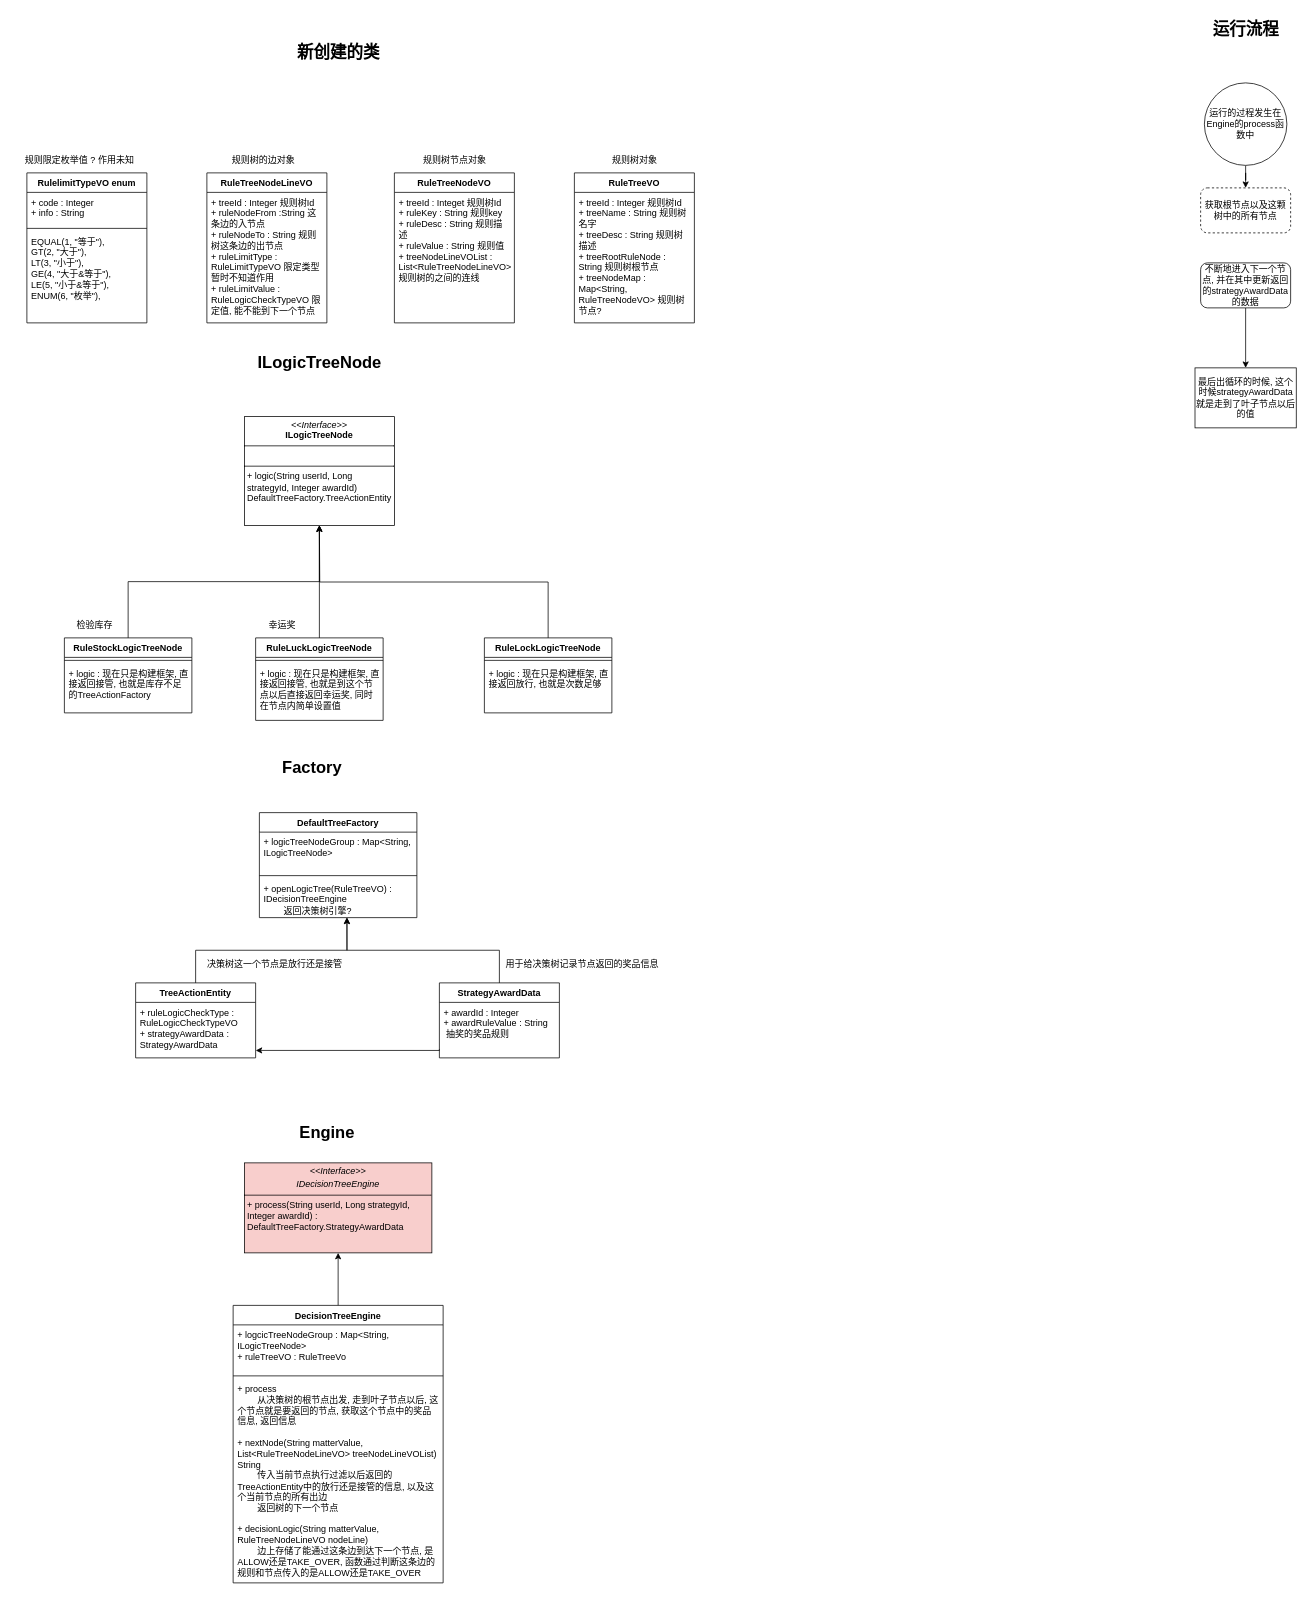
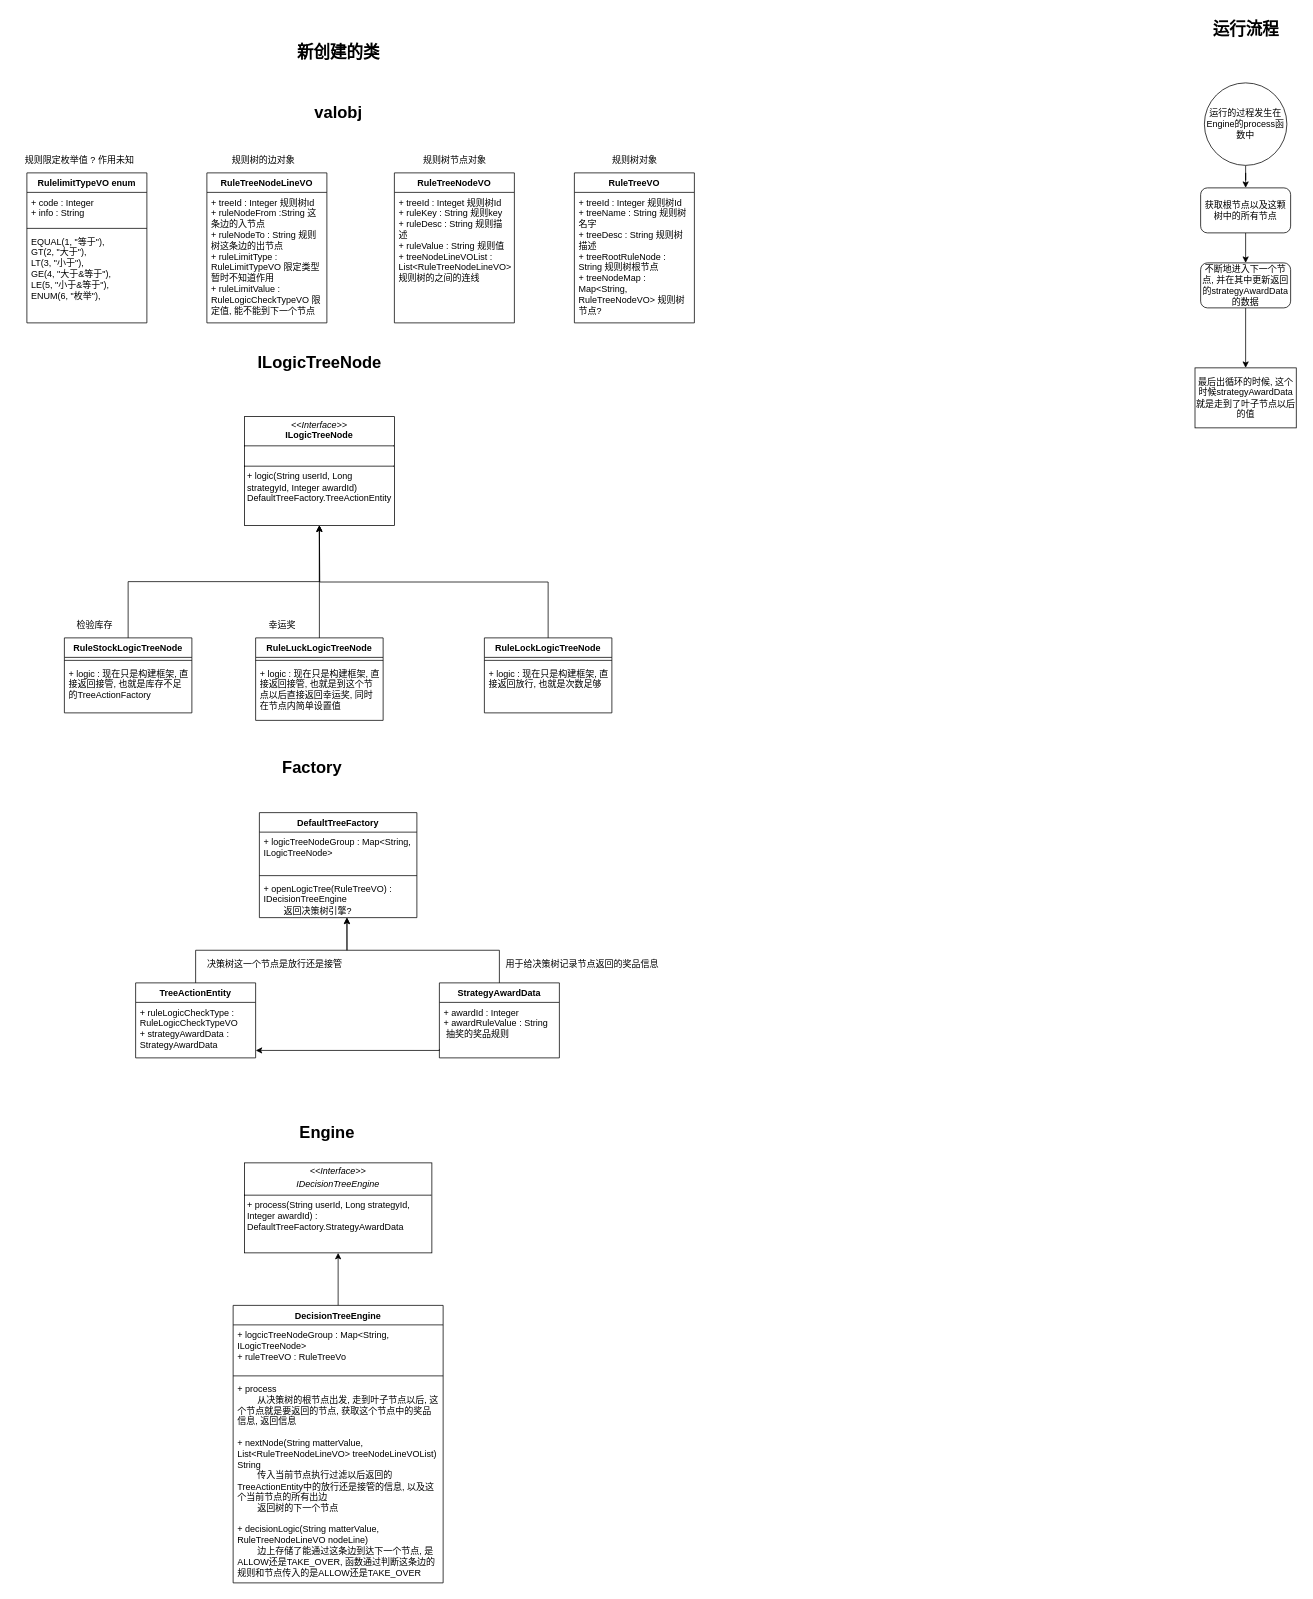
+ <mxCell id="9" value="&lt;b&gt;&lt;font style=&quot;font-size: 22px;&quot;&gt;valobj&lt;/font&gt;&lt;/b&gt;" style="text;html=1;align=center;verticalAlign=middle;resizable=0;points=[];autosize=1;strokeColor=none;fillColor=none;" vertex="1" parent="1"><mxGeometry x="405" y="130" width="90" height="40" as="geometry" /></mxCell>
- <mxCell id="57" value="获取根节点以及这颗树中的所有节点" style="rounded=1;whiteSpace=wrap;html=1;dashed=1;" vertex="1" parent="1"><mxGeometry x="1600" y="250" width="120" height="60" as="geometry" /></mxCell>
+ <mxCell id="57" value="获取根节点以及这颗树中的所有节点" style="rounded=1;whiteSpace=wrap;html=1;" vertex="1" parent="1"><mxGeometry x="1600" y="250" width="120" height="60" as="geometry" /></mxCell>
+ <mxCell id="56" value="" style="edgeStyle=orthogonalEdgeStyle;rounded=0;orthogonalLoop=1;jettySize=auto;html=1;" edge="1" parent="1" source="57" target="61"><mxGeometry relative="1" as="geometry" /></mxCell>
- <mxCell id="55" value="&lt;p style=&quot;margin:0px;margin-top:4px;text-align:center;&quot;&gt;&lt;i&gt;&amp;lt;&amp;lt;Interface&amp;gt;&amp;gt;&lt;/i&gt;&lt;br&gt;&lt;/p&gt;&lt;p style=&quot;margin:0px;margin-top:4px;text-align:center;&quot;&gt;&lt;i&gt;IDecisionTreeEngine&lt;/i&gt;&lt;/p&gt;&lt;hr size=&quot;1&quot; style=&quot;border-style:solid;&quot;&gt;&lt;p style=&quot;margin:0px;margin-left:4px;&quot;&gt;+ process(String userId, Long strategyId, Integer awardId) : DefaultTreeFactory.StrategyAwardData&lt;/p&gt;" style="verticalAlign=top;align=left;overflow=fill;html=1;whiteSpace=wrap;fillColor=#f8cecc;" vertex="1" parent="1"><mxGeometry x="325" y="1550" width="250" height="120" as="geometry" /></mxCell>
+ <mxCell id="55" value="&lt;p style=&quot;margin:0px;margin-top:4px;text-align:center;&quot;&gt;&lt;i&gt;&amp;lt;&amp;lt;Interface&amp;gt;&amp;gt;&lt;/i&gt;&lt;br&gt;&lt;/p&gt;&lt;p style=&quot;margin:0px;margin-top:4px;text-align:center;&quot;&gt;&lt;i&gt;IDecisionTreeEngine&lt;/i&gt;&lt;/p&gt;&lt;hr size=&quot;1&quot; style=&quot;border-style:solid;&quot;&gt;&lt;p style=&quot;margin:0px;margin-left:4px;&quot;&gt;+ process(String userId, Long strategyId, Integer awardId) : DefaultTreeFactory.StrategyAwardData&lt;/p&gt;" style="verticalAlign=top;align=left;overflow=fill;html=1;whiteSpace=wrap;" vertex="1" parent="1"><mxGeometry x="325" y="1550" width="250" height="120" as="geometry" /></mxCell>
